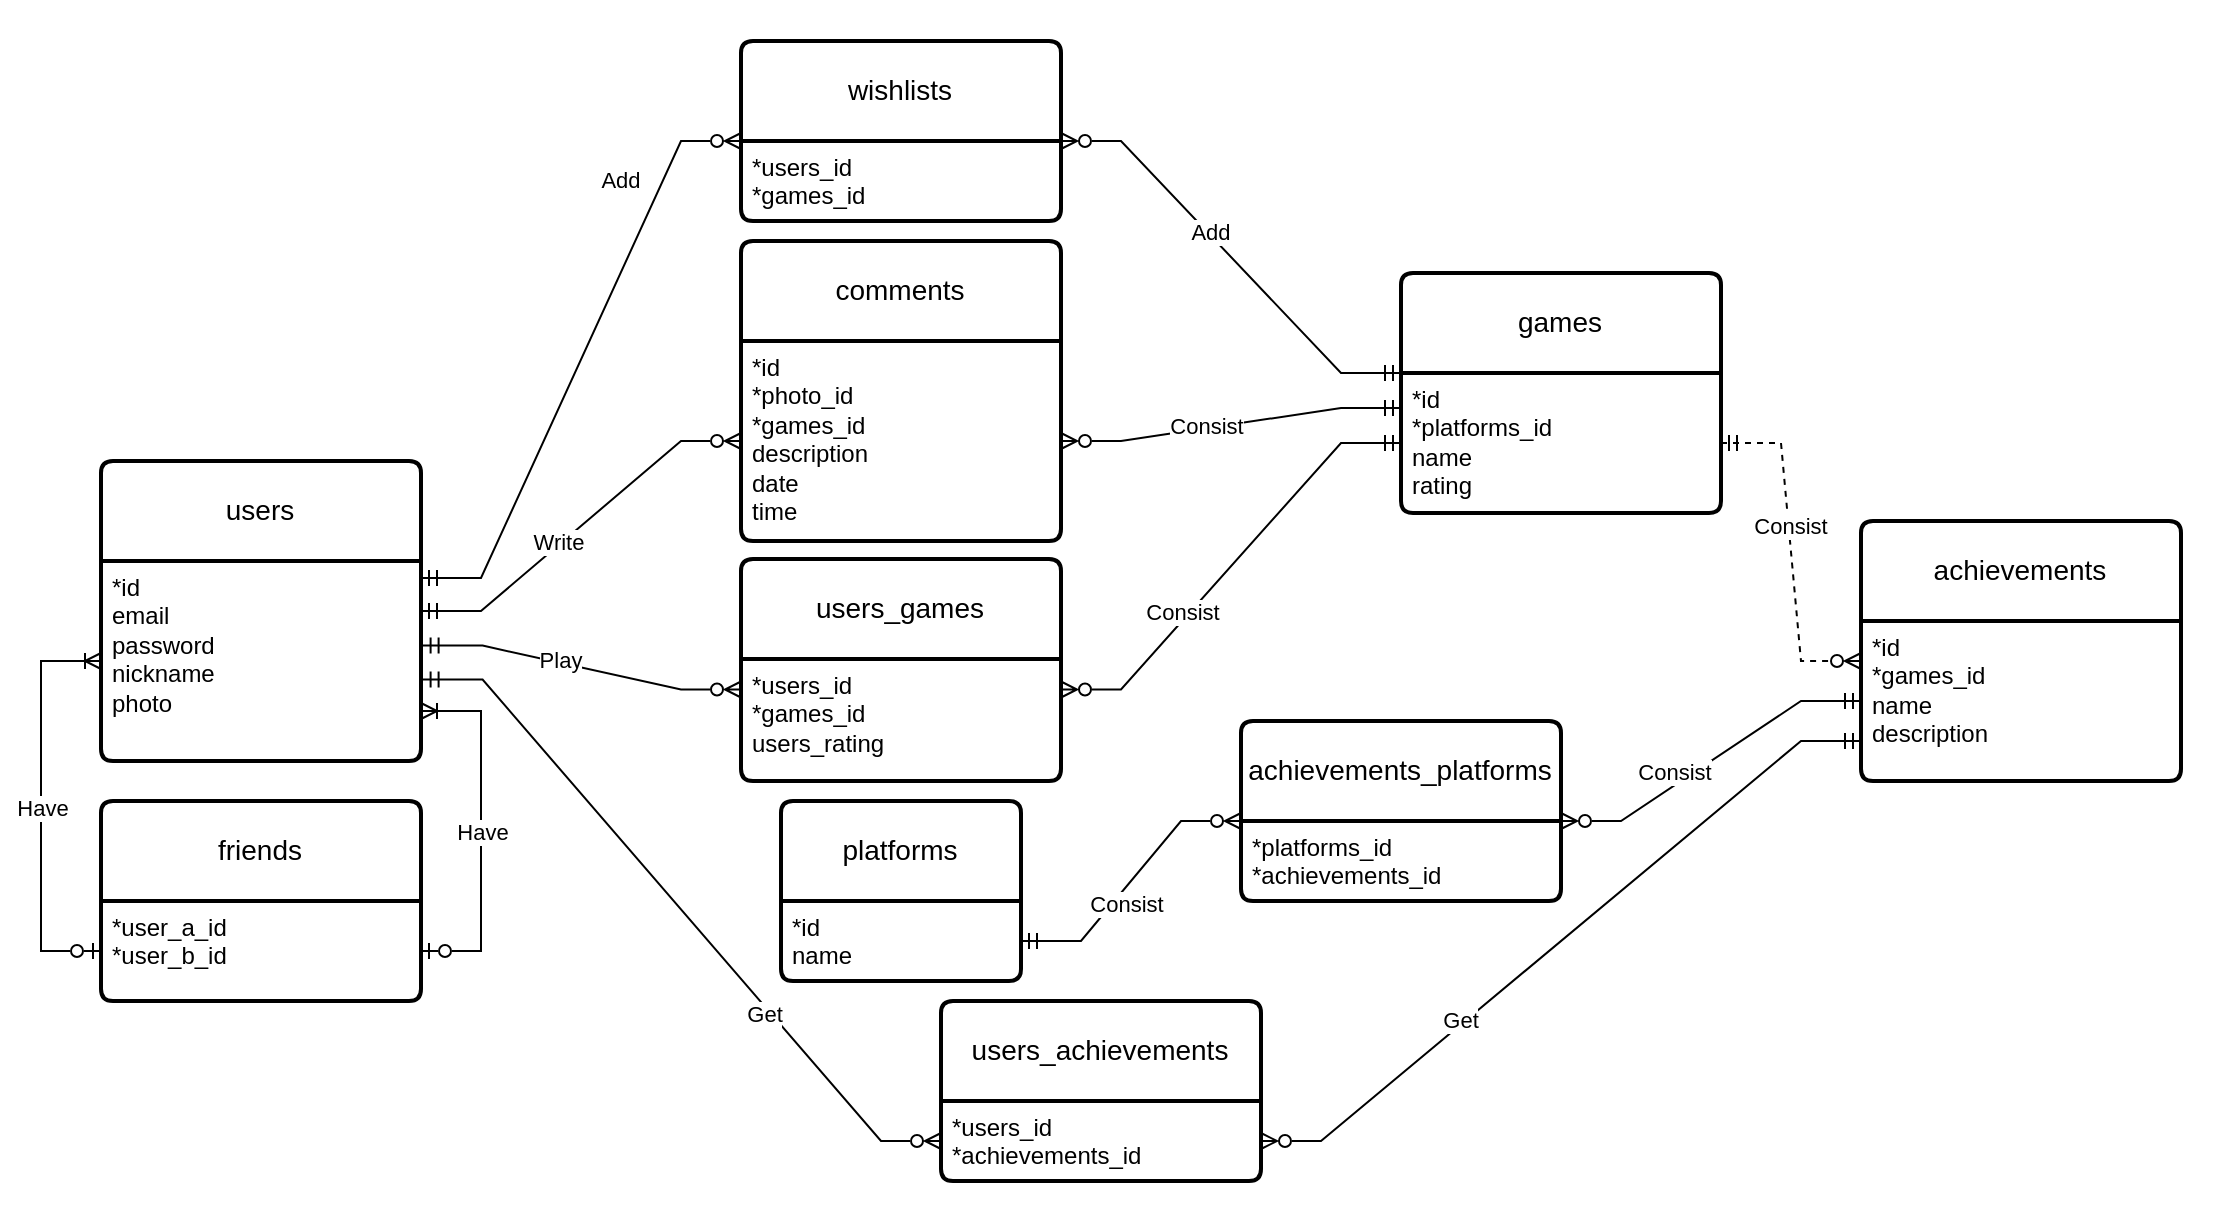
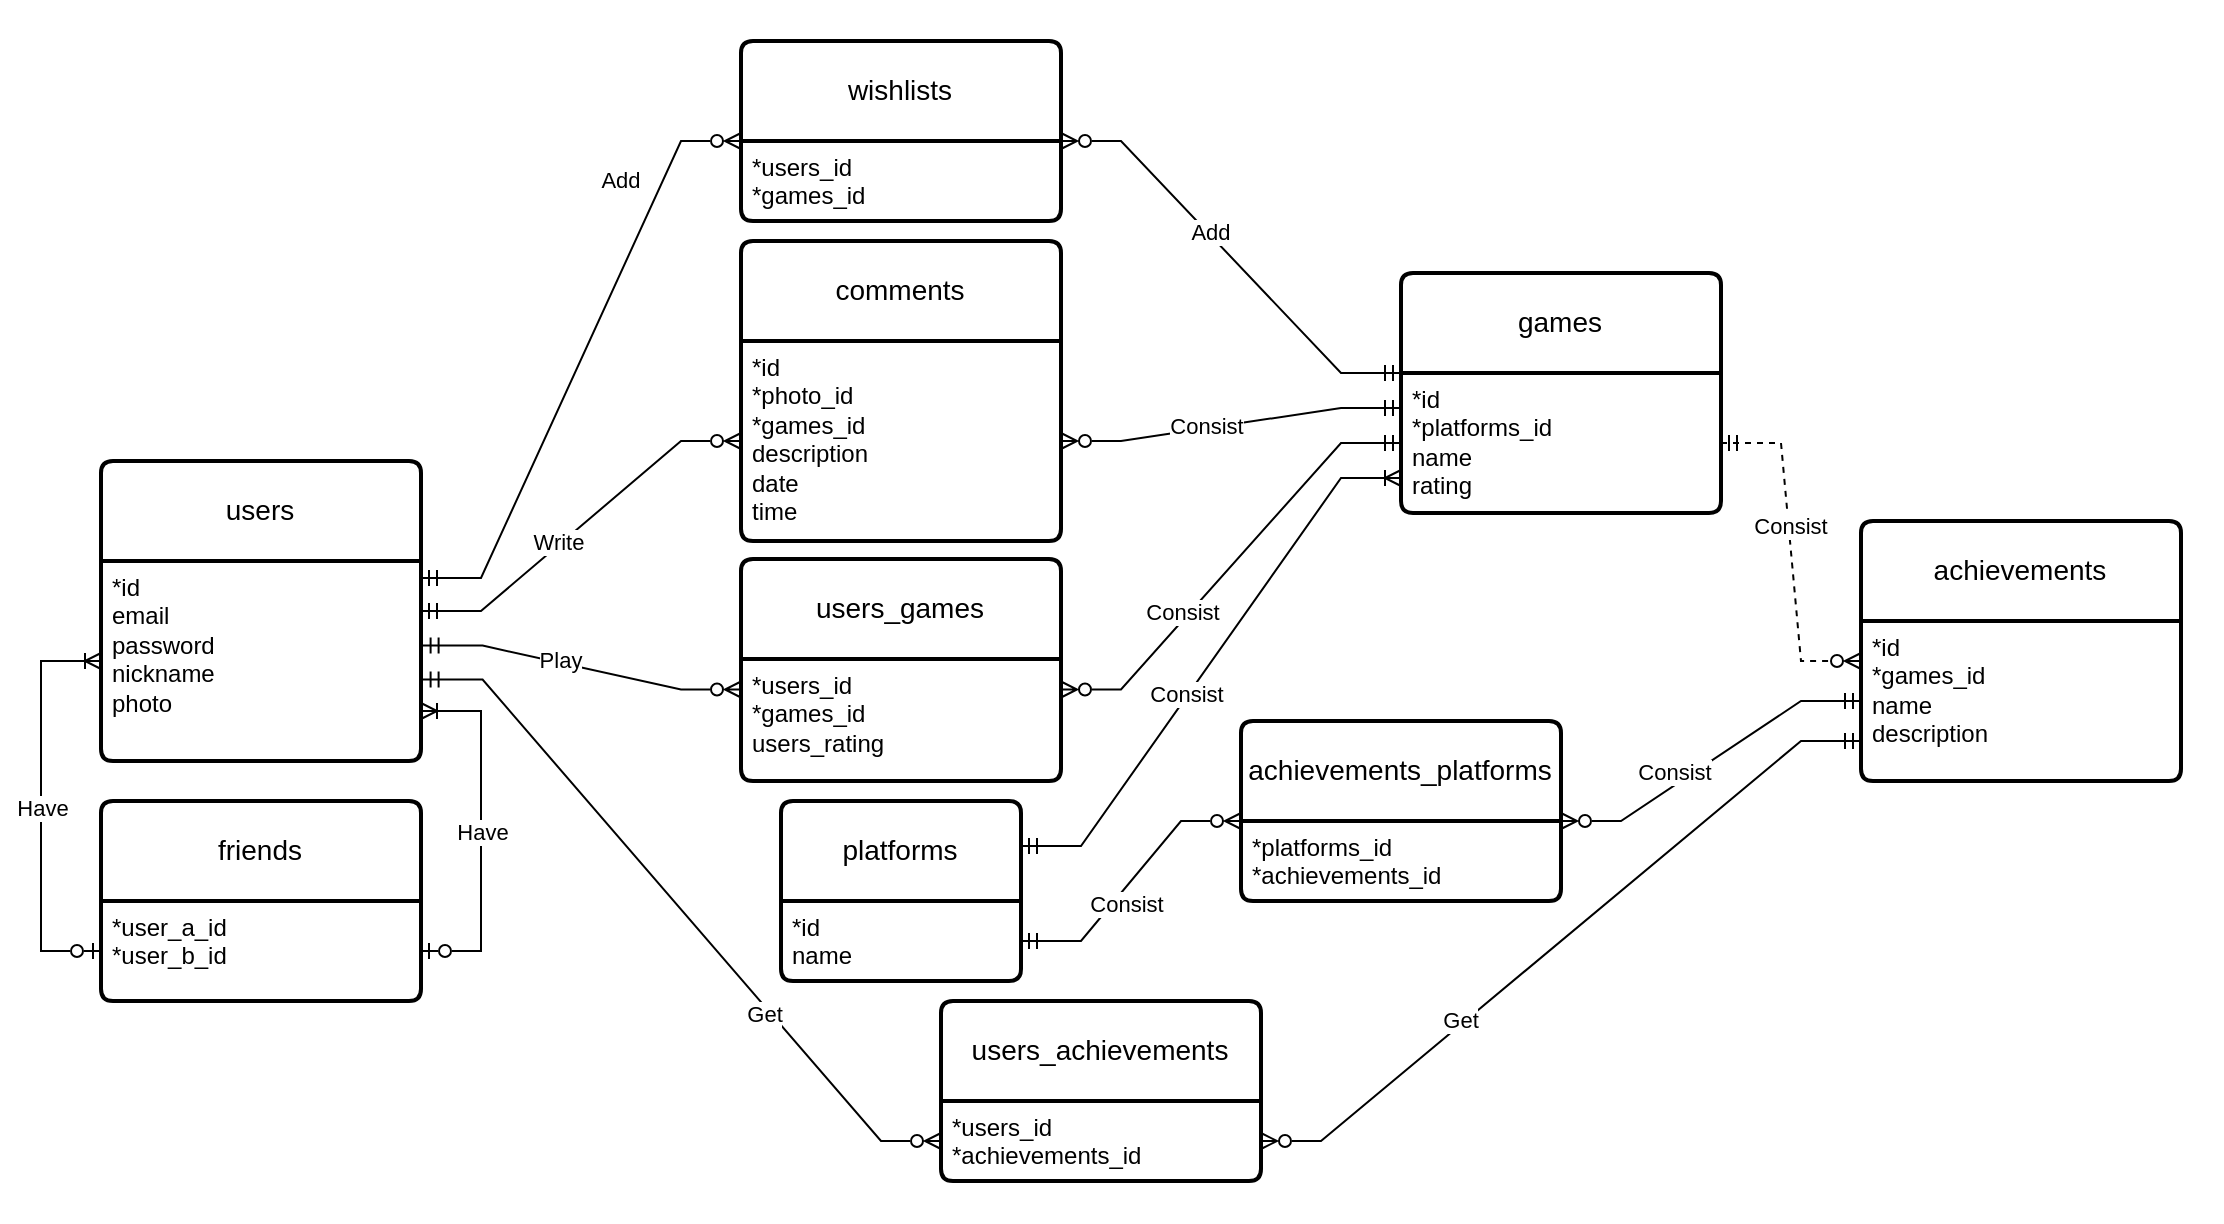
+ <mxCell id="22" value="" style="edgeStyle=entityRelationEdgeStyle;fontSize=12;html=1;endArrow=ERoneToMany;startArrow=ERmandOne;rounded=0;exitX=1;exitY=0.25;exitDx=0;exitDy=0;entryX=0;entryY=0.75;entryDx=0;entryDy=0;endFill=0;startFill=0;" parent="1" source="20" target="5" edge="1"><mxGeometry width="100" height="100" relative="1" as="geometry"><mxPoint x="570" y="721" as="sourcePoint" /><mxPoint x="590" y="440" as="targetPoint" /></mxGeometry></mxCell>
+ <mxCell id="23" value="Consist" style="edgeLabel;html=1;align=center;verticalAlign=middle;resizable=0;points=[];" parent="22" vertex="1" connectable="0"><mxGeometry x="-0.147" y="1" relative="1" as="geometry"><mxPoint as="offset" /></mxGeometry></mxCell>
